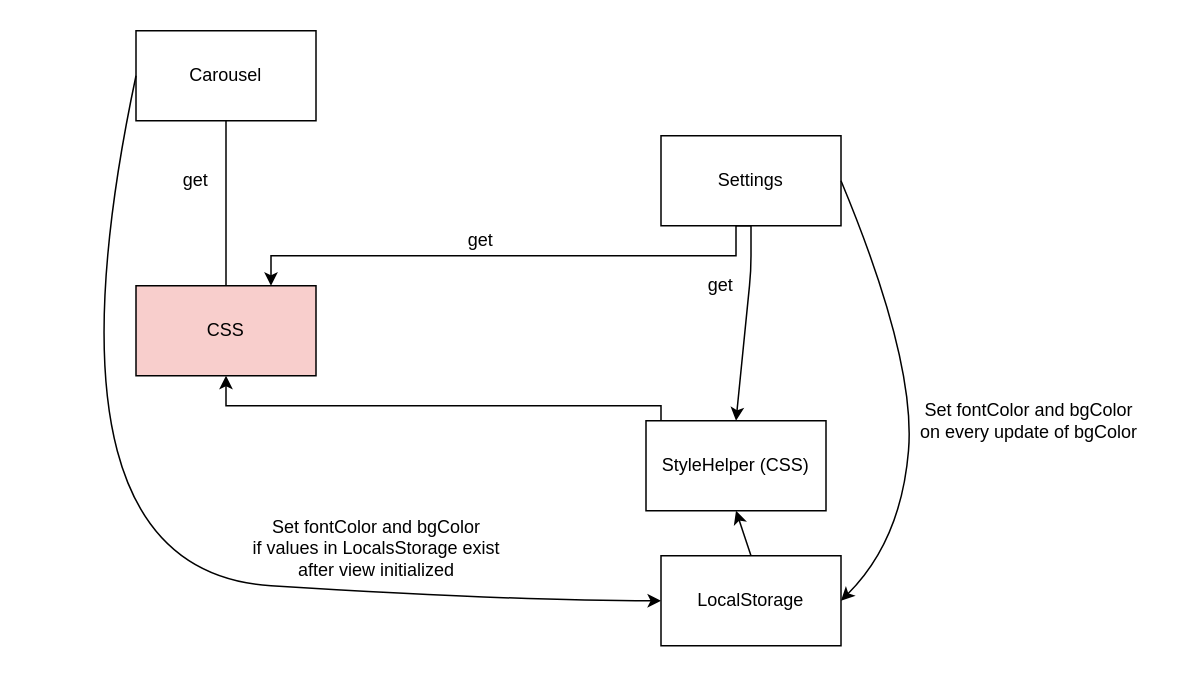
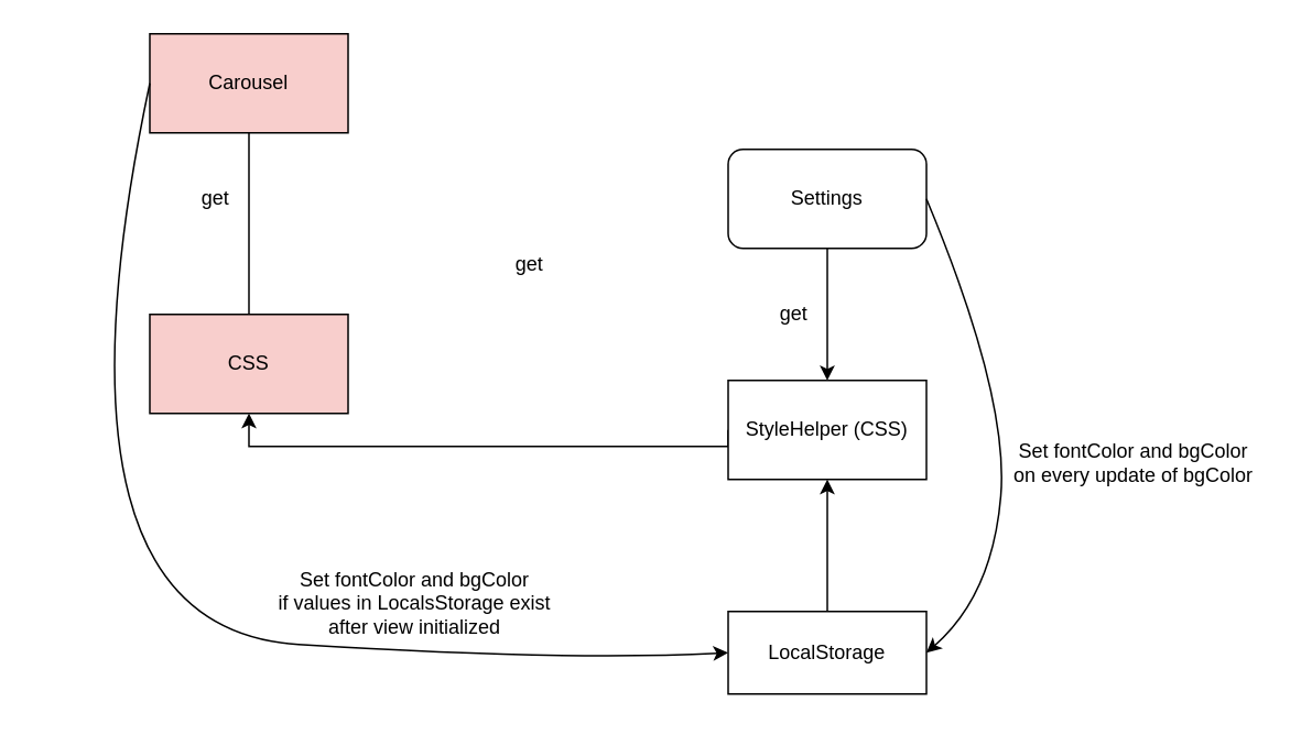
- <mxCell id="6" value="Carousel" style="rounded=0;whiteSpace=wrap;html=1;" vertex="1" parent="1"><mxGeometry x="90" y="20" width="120" height="60" as="geometry" /></mxCell>
+ <mxCell id="6" value="Carousel" style="rounded=0;whiteSpace=wrap;html=1;fillColor=#f8cecc;" vertex="1" parent="1"><mxGeometry x="90" y="20" width="120" height="60" as="geometry" /></mxCell>
- <mxCell id="8" value="Settings" style="rounded=0;whiteSpace=wrap;html=1;" vertex="1" parent="1"><mxGeometry x="440" y="90" width="120" height="60" as="geometry" /></mxCell>
+ <mxCell id="8" value="Settings" style="whiteSpace=wrap;html=1;rounded=1;" vertex="1" parent="1"><mxGeometry x="440" y="90" width="120" height="60" as="geometry" /></mxCell>
- <mxCell id="7" style="edgeStyle=orthogonalEdgeStyle;rounded=0;orthogonalLoop=1;jettySize=auto;html=1;exitX=0.5;exitY=1;exitDx=0;exitDy=0;entryX=0.75;entryY=0;entryDx=0;entryDy=0;" edge="1" parent="1" source="8" target="17"><mxGeometry relative="1" as="geometry"><Array as="points"><mxPoint x="490" y="150" /><mxPoint x="490" y="170" /><mxPoint x="180" y="170" /></Array></mxGeometry></mxCell>
- <mxCell id="4" value="StyleHelper (CSS)" style="rounded=0;whiteSpace=wrap;html=1;" vertex="1" parent="1"><mxGeometry x="430" y="280" width="120" height="60" as="geometry" /></mxCell>
+ <mxCell id="4" value="StyleHelper (CSS)" style="rounded=0;whiteSpace=wrap;html=1;" vertex="1" parent="1"><mxGeometry x="440" y="230" width="120" height="60" as="geometry" /></mxCell>
- <mxCell id="2" value="LocalStorage" style="rounded=0;whiteSpace=wrap;html=1;" vertex="1" parent="1"><mxGeometry x="440" y="370" width="120" height="60" as="geometry" /></mxCell>
+ <mxCell id="2" value="LocalStorage" style="rounded=0;whiteSpace=wrap;html=1;" vertex="1" parent="1"><mxGeometry x="440" y="370" width="120" height="50" as="geometry" /></mxCell>
